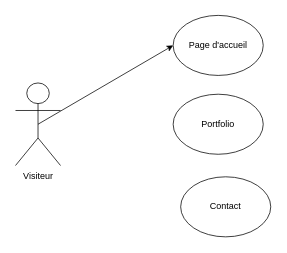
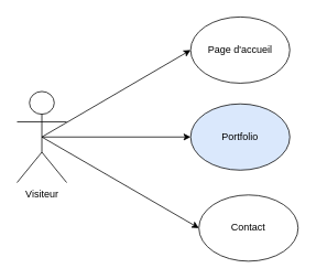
+ <mxCell id="4" value="" style="endArrow=classic;html=1;rounded=0;entryX=0;entryY=0.5;entryDx=0;entryDy=0;exitX=0.5;exitY=0.5;exitDx=0;exitDy=0;exitPerimeter=0;" edge="1" parent="1" source="2" target="7"><mxGeometry width="50" height="50" relative="1" as="geometry"><mxPoint x="90" y="170" as="sourcePoint" /><mxPoint x="210" y="170" as="targetPoint" /></mxGeometry></mxCell>
- <mxCell id="7" value="Portfolio" style="ellipse;whiteSpace=wrap;html=1;" vertex="1" parent="1"><mxGeometry x="230" y="125" width="120" height="80" as="geometry" /></mxCell>
+ <mxCell id="7" value="Portfolio" style="ellipse;whiteSpace=wrap;html=1;fillColor=#dae8fc;" vertex="1" parent="1"><mxGeometry x="230" y="125" width="120" height="80" as="geometry" /></mxCell>
+ <mxCell id="5" value="" style="endArrow=classic;html=1;rounded=0;entryX=0;entryY=0.5;entryDx=0;entryDy=0;exitX=0.5;exitY=0.5;exitDx=0;exitDy=0;exitPerimeter=0;" edge="1" parent="1" source="2" target="8"><mxGeometry width="50" height="50" relative="1" as="geometry"><mxPoint x="100" y="210" as="sourcePoint" /><mxPoint x="230" y="230" as="targetPoint" /><Array as="points" /></mxGeometry></mxCell>
